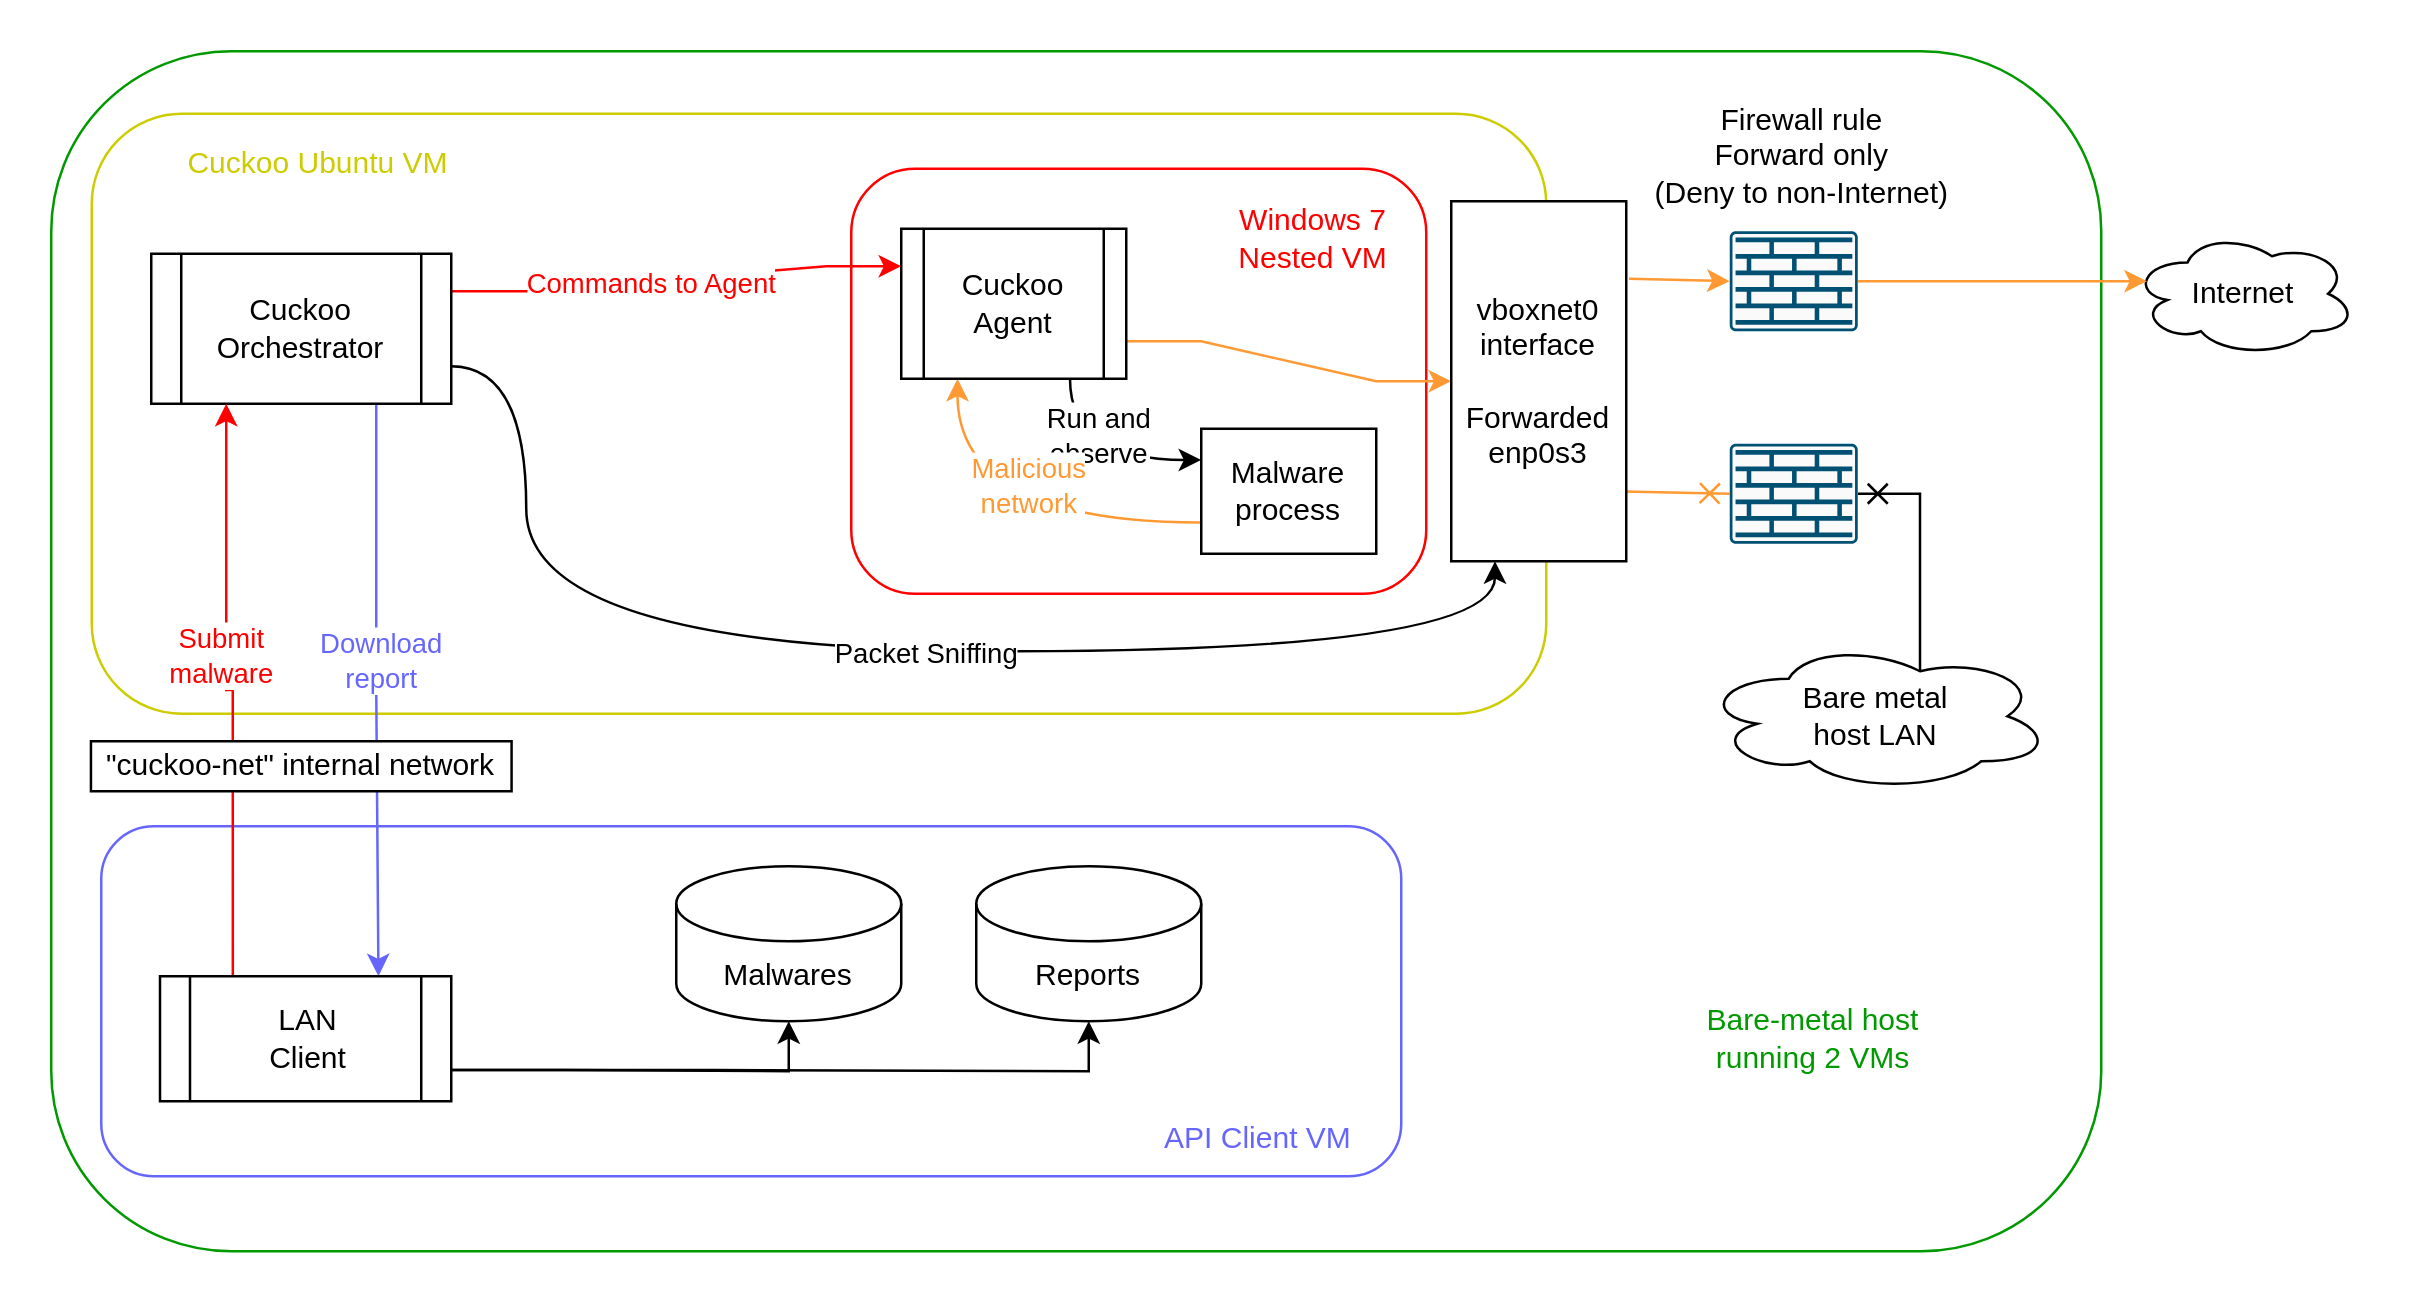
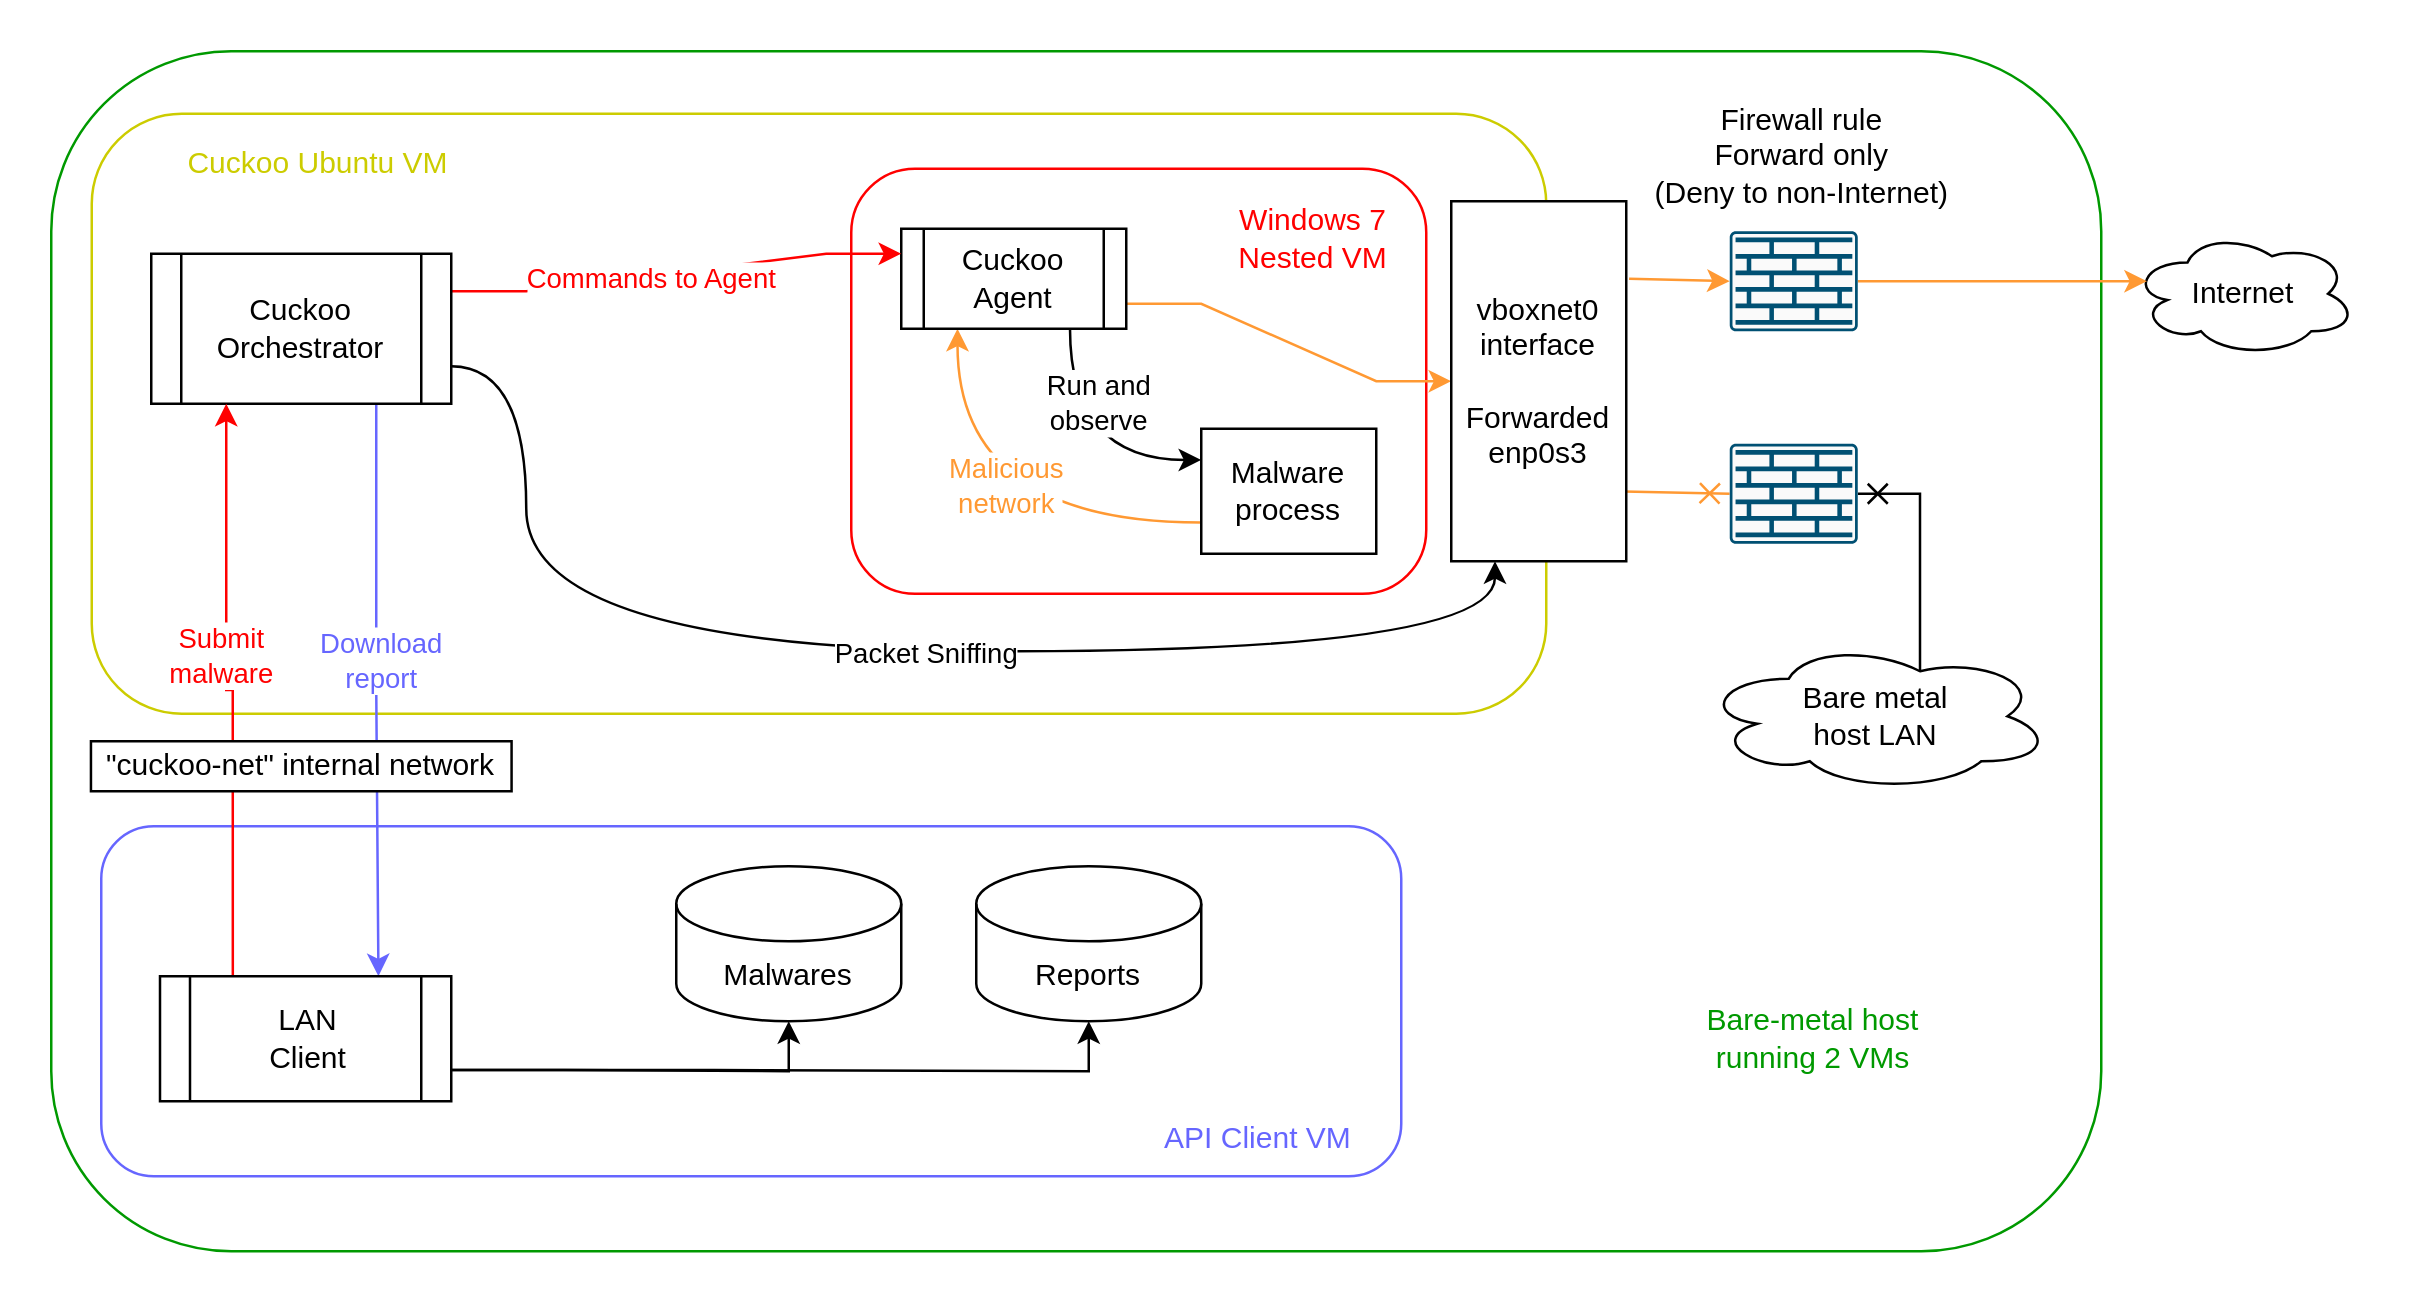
- <mxCell id="12" value="Cuckoo Agent" style="shape=process;whiteSpace=wrap;html=1;backgroundOutline=1;" vertex="1" parent="1"><mxGeometry x="360" y="91" width="90" height="60" as="geometry" /></mxCell>
+ <mxCell id="12" value="Cuckoo Agent" style="shape=process;whiteSpace=wrap;html=1;backgroundOutline=1;" vertex="1" parent="1"><mxGeometry x="360" y="91" width="90" height="40" as="geometry" /></mxCell>
